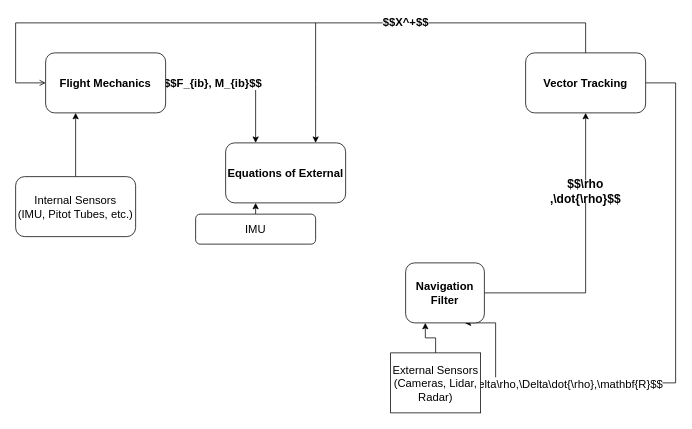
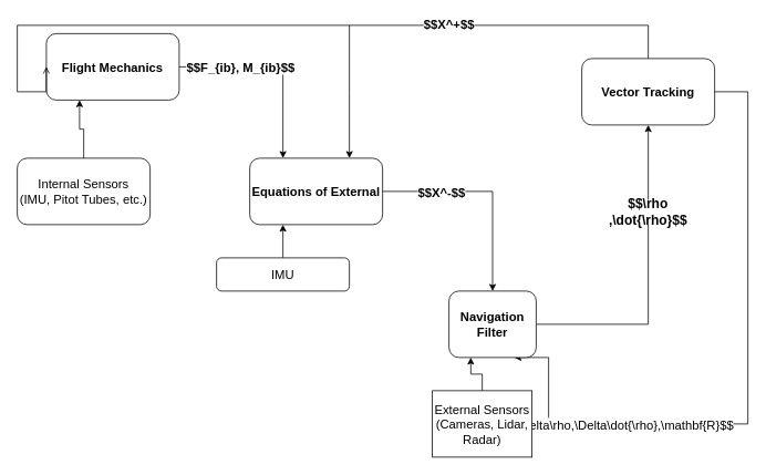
- <mxCell id="4" value="Flight Mechanics" style="rounded=1;whiteSpace=wrap;html=1;fontSize=15;fontStyle=1" parent="1" vertex="1"><mxGeometry x="60" y="70" width="160" height="80" as="geometry" /></mxCell>
+ <mxCell id="4" value="Flight Mechanics" style="rounded=1;whiteSpace=wrap;html=1;fontSize=15;fontStyle=1" parent="1" vertex="1"><mxGeometry x="55" y="40" width="160" height="80" as="geometry" /></mxCell>
+ <mxCell id="5" style="edgeStyle=orthogonalEdgeStyle;rounded=0;orthogonalLoop=1;jettySize=auto;html=1;exitX=1;exitY=0.5;exitDx=0;exitDy=0;entryX=0.5;entryY=0;entryDx=0;entryDy=0;fontSize=15;" parent="1" source="8" target="12" edge="1"><mxGeometry relative="1" as="geometry" /></mxCell>
+ <mxCell id="6" value="$$X^-$$" style="edgeLabel;html=1;align=center;verticalAlign=middle;resizable=0;points=[];fontSize=15;fontStyle=1" parent="5" vertex="1" connectable="0"><mxGeometry x="-0.445" relative="1" as="geometry"><mxPoint as="offset" /></mxGeometry></mxCell>
- <mxCell id="16" value="Internal Sensors&lt;br style=&quot;font-size: 15px;&quot;&gt;(IMU, Pitot Tubes, etc.)" style="rounded=1;whiteSpace=wrap;html=1;fontSize=15;" parent="1" vertex="1"><mxGeometry x="20" y="235" width="160" height="80" as="geometry" /></mxCell>
+ <mxCell id="16" value="Internal Sensors&lt;br style=&quot;font-size: 15px;&quot;&gt;(IMU, Pitot Tubes, etc.)" style="rounded=1;whiteSpace=wrap;html=1;fontSize=15;" parent="1" vertex="1"><mxGeometry x="20" y="190" width="160" height="80" as="geometry" /></mxCell>
- <mxCell id="14" value="IMU" style="rounded=1;whiteSpace=wrap;html=1;fontSize=15;" parent="1" vertex="1"><mxGeometry x="260" y="285" width="160" height="40" as="geometry" /></mxCell>
+ <mxCell id="14" value="IMU" style="rounded=1;whiteSpace=wrap;html=1;fontSize=15;" parent="1" vertex="1"><mxGeometry x="260" y="310" width="160" height="40" as="geometry" /></mxCell>
